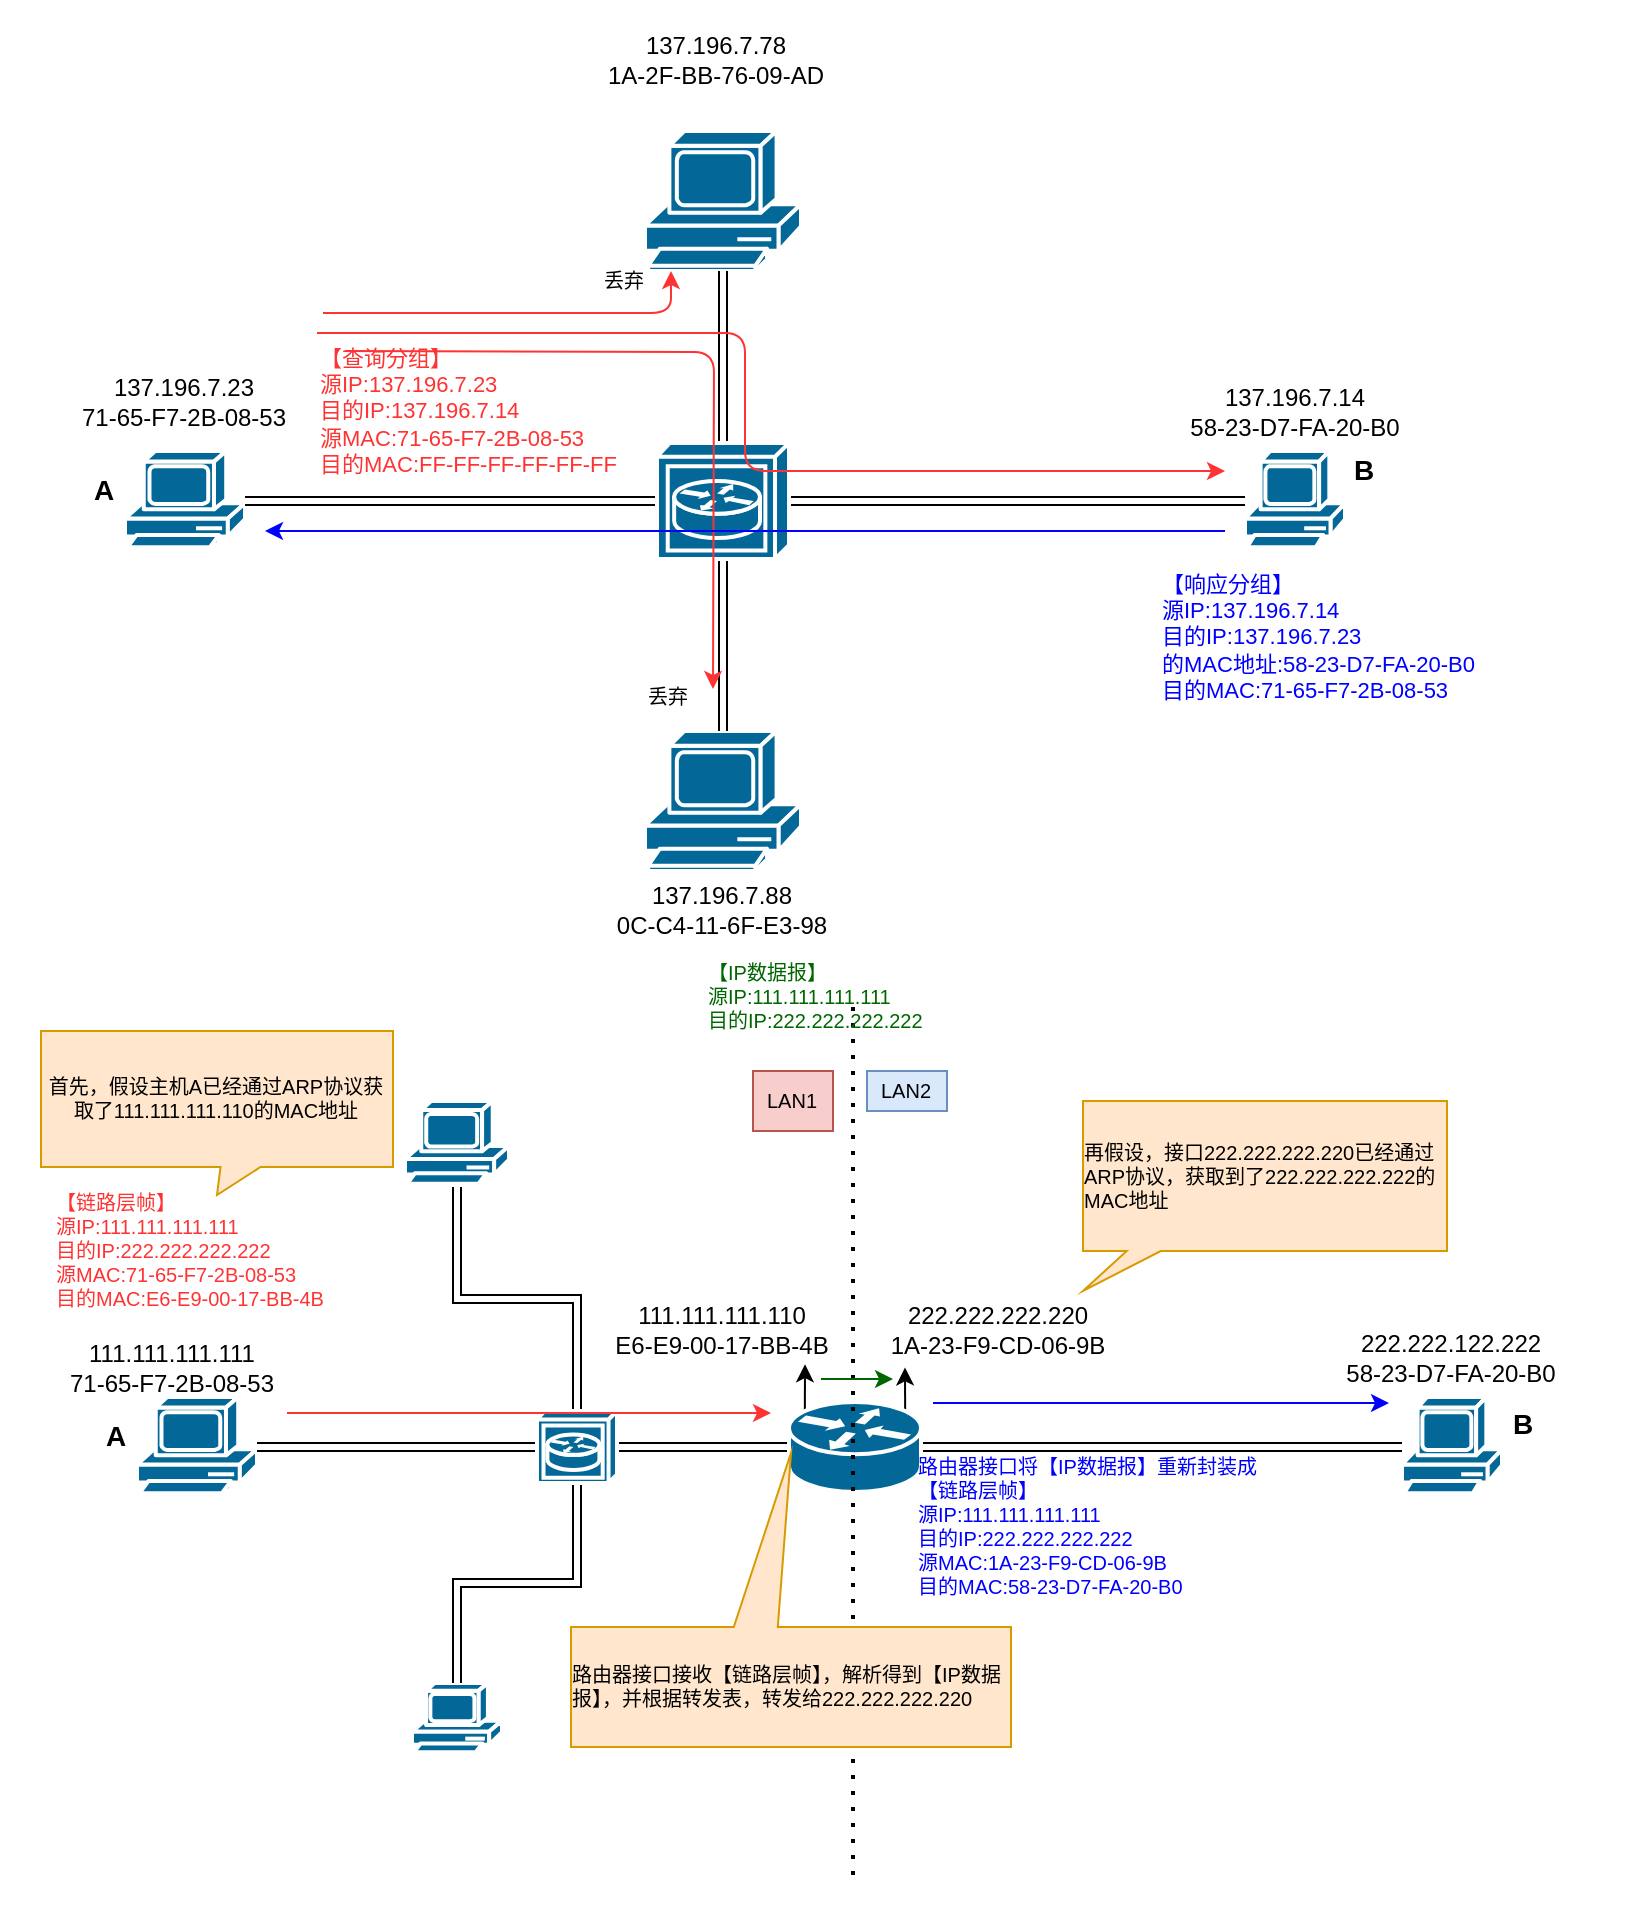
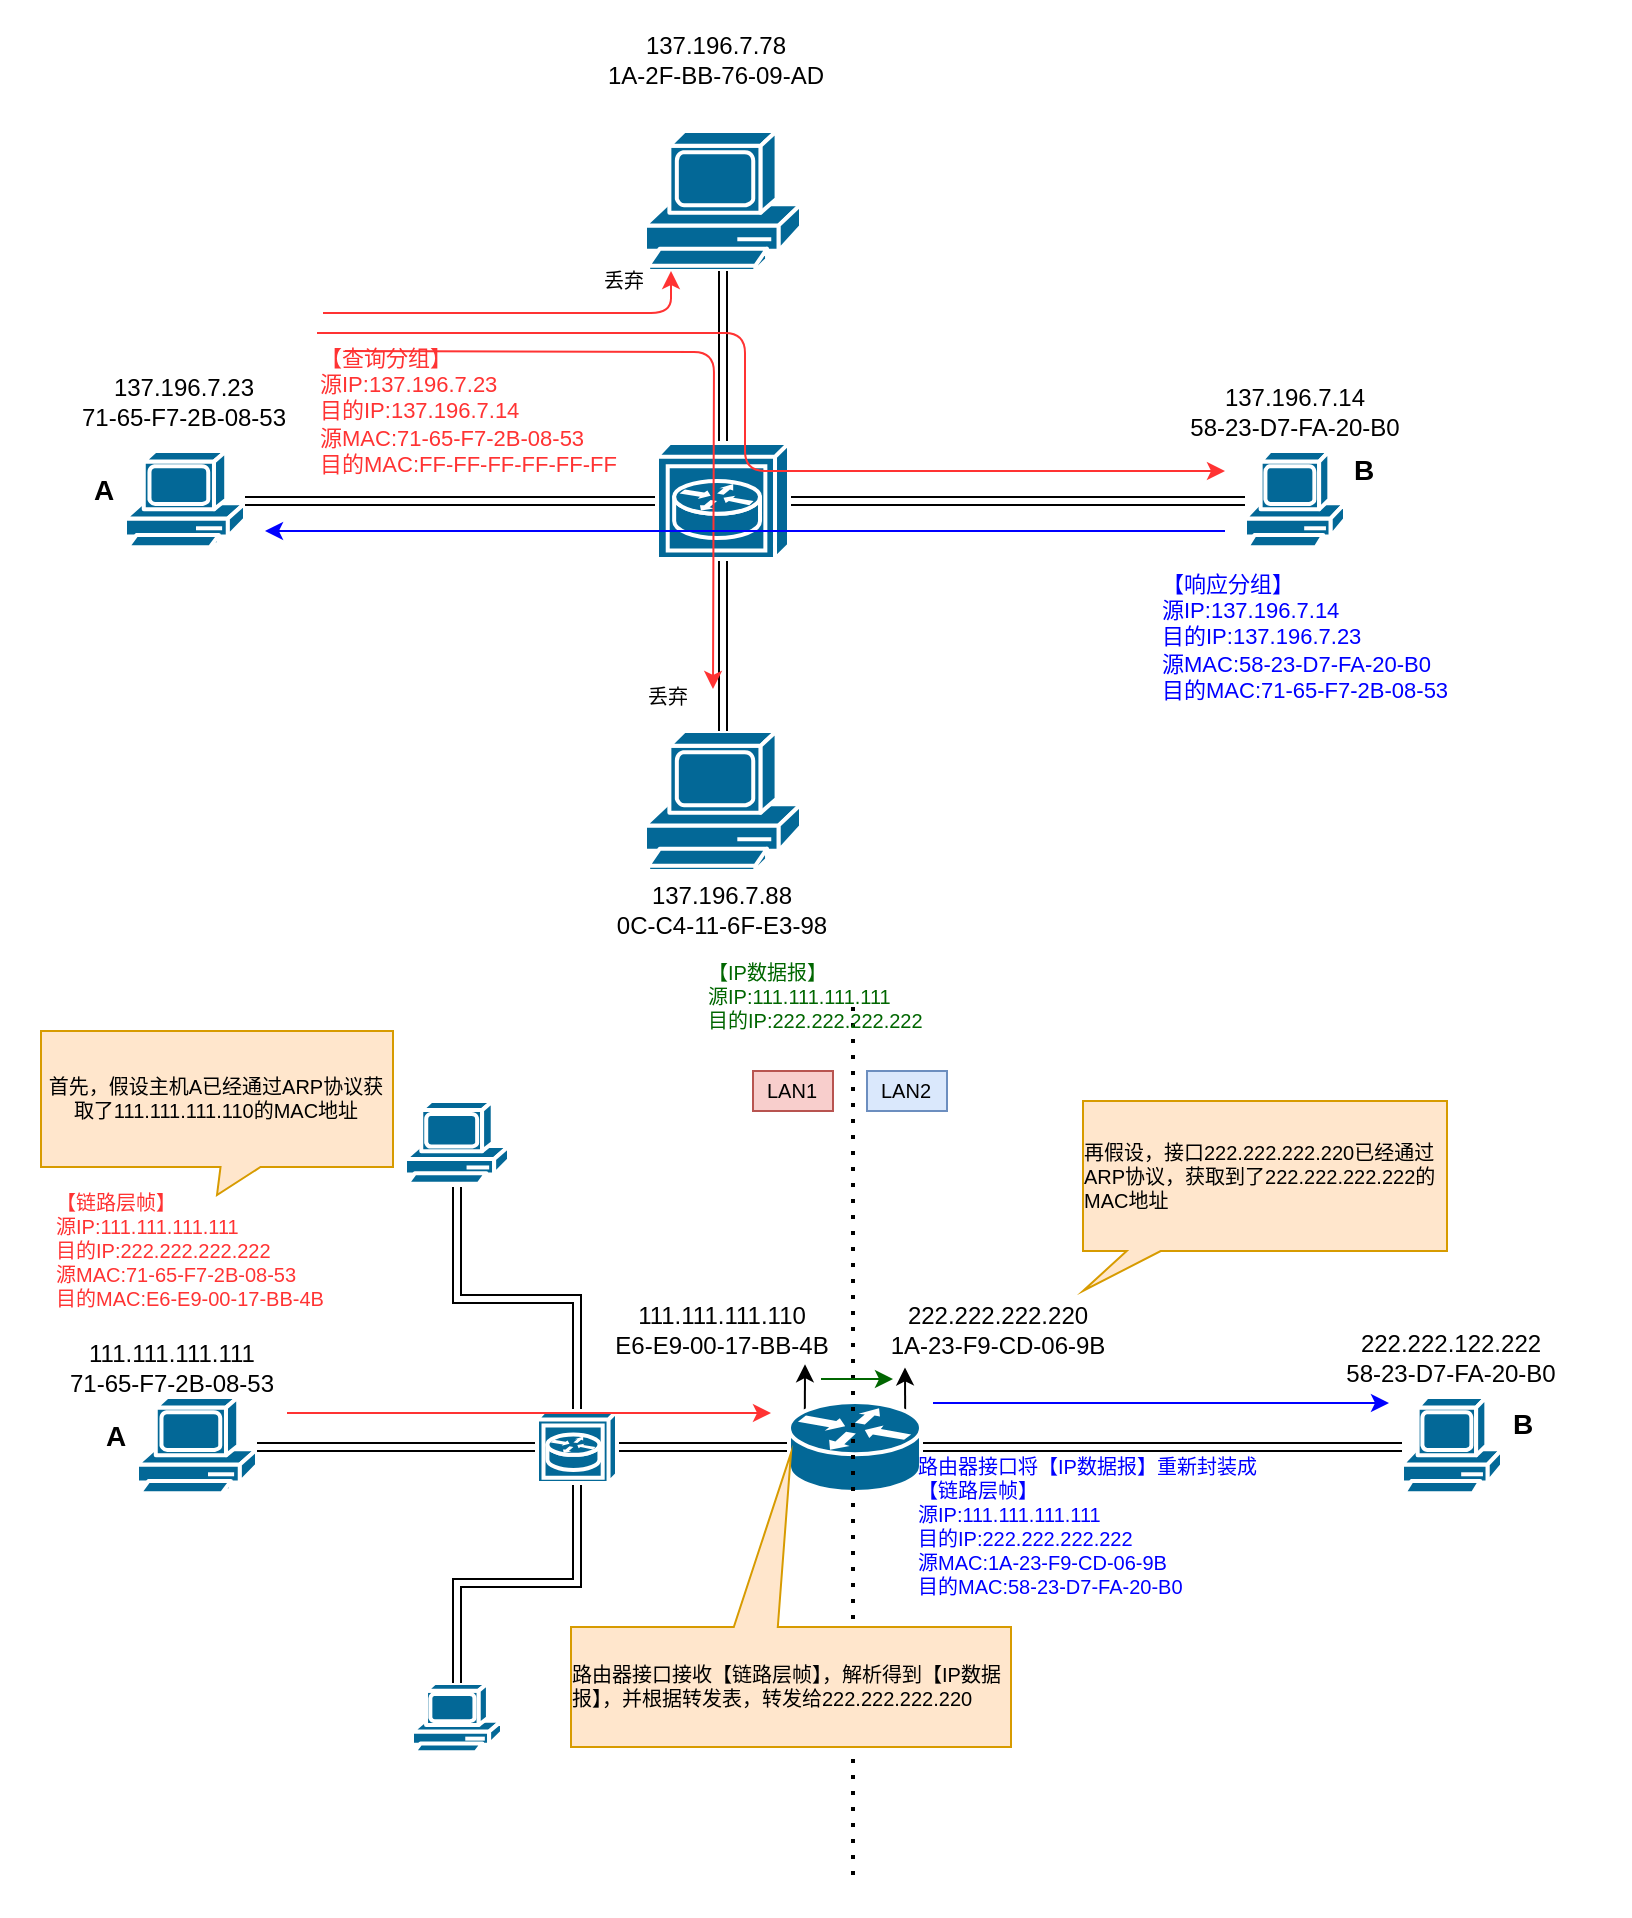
- <mxCell id="21" value="&lt;font style=&quot;font-size: 11px&quot;&gt;&lt;span style=&quot;font-family: helvetica;&quot;&gt;【响应分组】&lt;/span&gt;&lt;br&gt;&lt;/font&gt;&lt;font style=&quot;font-style: normal ; font-weight: 400 ; letter-spacing: normal ; text-align: center ; text-indent: 0px ; text-transform: none ; word-spacing: 0px ; font-family: &amp;quot;helvetica&amp;quot; ; background-color: rgb(248 , 249 , 250) ; font-size: 11px&quot;&gt;&lt;div style=&quot;text-align: left ; font-size: 11px&quot;&gt;源IP:137.196.7.14&lt;/div&gt;&lt;div style=&quot;text-align: left ; font-size: 11px&quot;&gt;目的IP:137.196.7.23&lt;/div&gt;&lt;div style=&quot;text-align: left ; font-size: 11px&quot;&gt;的MAC地址:58-23-D7-FA-20-B0&lt;br&gt;&lt;/div&gt;&lt;div style=&quot;text-align: left ; font-size: 11px&quot;&gt;目的MAC:71-65-F7-2B-08-53&lt;/div&gt;&lt;/font&gt;" style="text;whiteSpace=wrap;html=1;fontSize=10;fontColor=#0000FF;" vertex="1" parent="1"><mxGeometry x="578.5" y="279" width="180" height="70" as="geometry" /></mxCell>
+ <mxCell id="21" value="&lt;font style=&quot;font-size: 11px&quot;&gt;&lt;span style=&quot;font-family: helvetica;&quot;&gt;【响应分组】&lt;/span&gt;&lt;br&gt;&lt;/font&gt;&lt;font style=&quot;font-style: normal ; font-weight: 400 ; letter-spacing: normal ; text-align: center ; text-indent: 0px ; text-transform: none ; word-spacing: 0px ; font-family: &amp;quot;helvetica&amp;quot; ; background-color: rgb(248 , 249 , 250) ; font-size: 11px&quot;&gt;&lt;div style=&quot;text-align: left ; font-size: 11px&quot;&gt;源IP:137.196.7.14&lt;/div&gt;&lt;div style=&quot;text-align: left ; font-size: 11px&quot;&gt;目的IP:137.196.7.23&lt;/div&gt;&lt;div style=&quot;text-align: left ; font-size: 11px&quot;&gt;源MAC:58-23-D7-FA-20-B0&lt;br&gt;&lt;/div&gt;&lt;div style=&quot;text-align: left ; font-size: 11px&quot;&gt;目的MAC:71-65-F7-2B-08-53&lt;/div&gt;&lt;/font&gt;" style="text;whiteSpace=wrap;html=1;fontSize=10;fontColor=#0000FF;" vertex="1" parent="1"><mxGeometry x="578.5" y="279" width="180" height="70" as="geometry" /></mxCell>
- <mxCell id="42" value="LAN1" style="text;html=1;strokeColor=#b85450;fillColor=#f8cecc;align=center;verticalAlign=middle;whiteSpace=wrap;rounded=0;fontSize=10;" vertex="1" parent="1"><mxGeometry x="376" y="535" width="40" height="30" as="geometry" /></mxCell>
+ <mxCell id="42" value="LAN1" style="text;html=1;strokeColor=#b85450;fillColor=#f8cecc;align=center;verticalAlign=middle;whiteSpace=wrap;rounded=0;fontSize=10;" vertex="1" parent="1"><mxGeometry x="376" y="535" width="40" height="20" as="geometry" /></mxCell>
